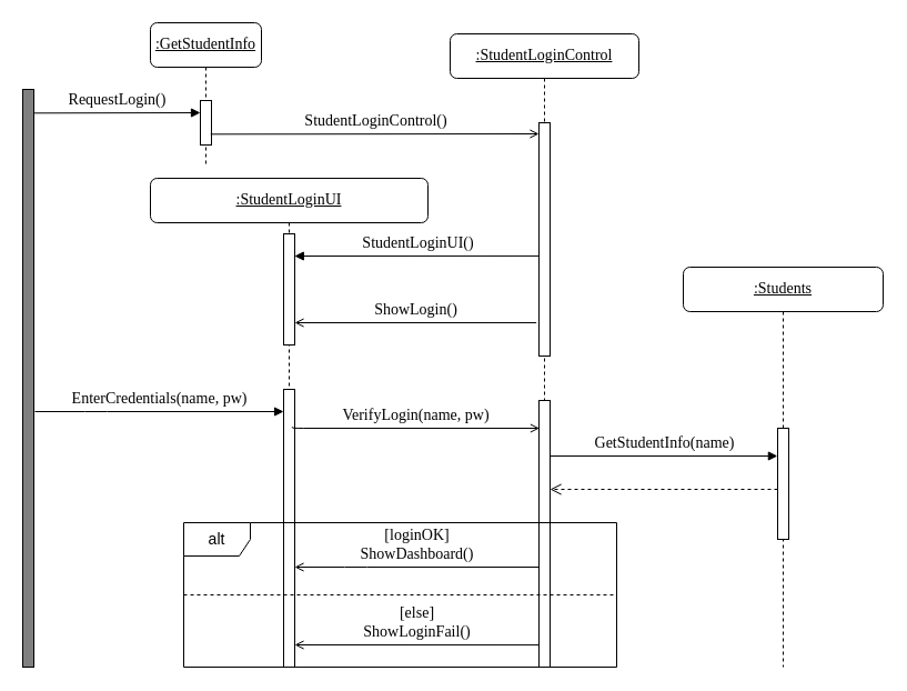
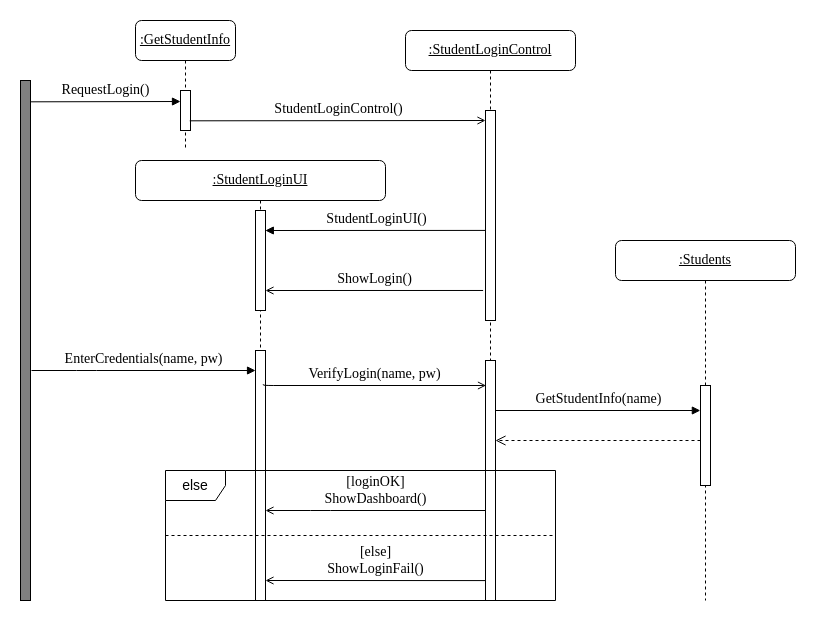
- <mxCell id="12" value="alt" style="shape=umlFrame;whiteSpace=wrap;html=1;fontSize=14;" parent="9" vertex="1"><mxGeometry x="-240" y="440" width="390" height="130" as="geometry" /></mxCell>
+ <mxCell id="12" value="else" style="shape=umlFrame;whiteSpace=wrap;html=1;fontSize=14;" parent="9" vertex="1"><mxGeometry x="-240" y="440" width="390" height="130" as="geometry" /></mxCell>
